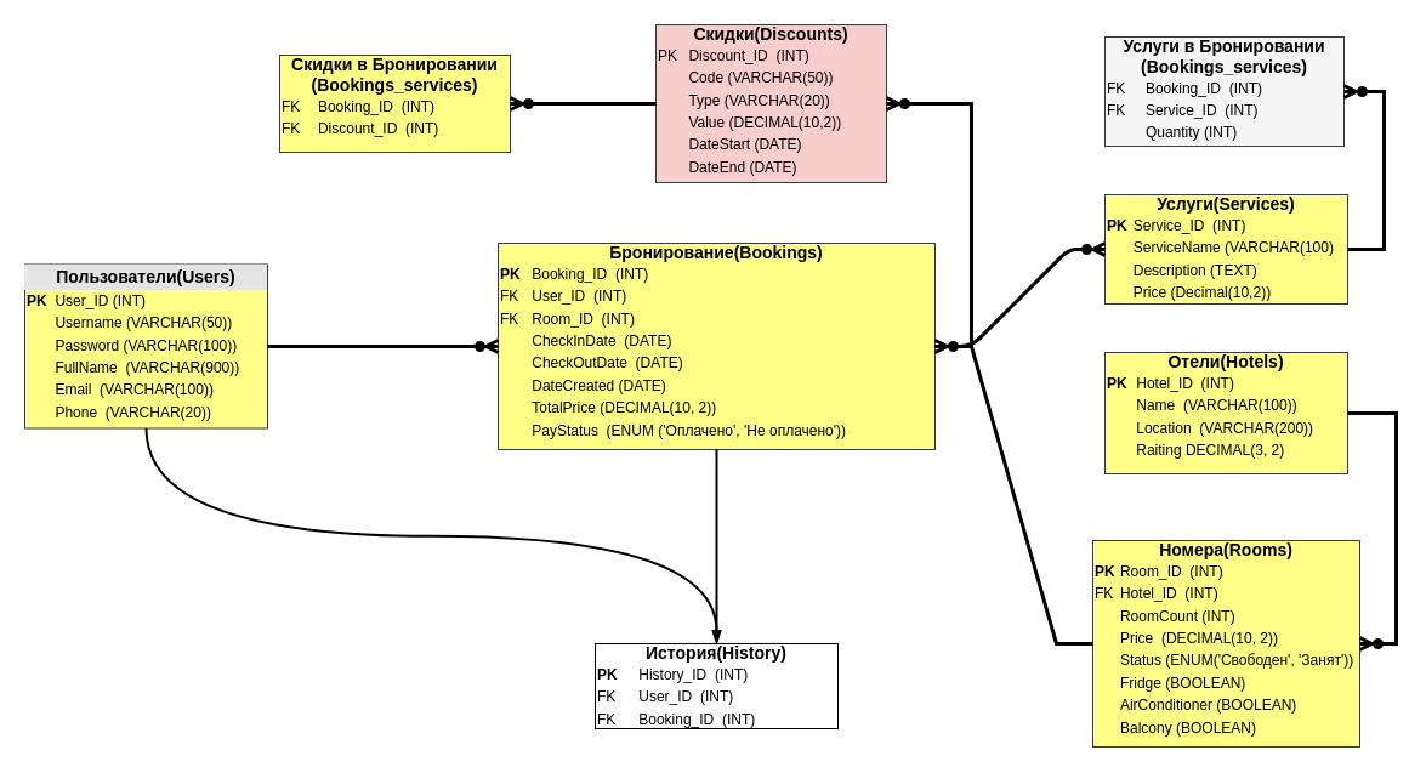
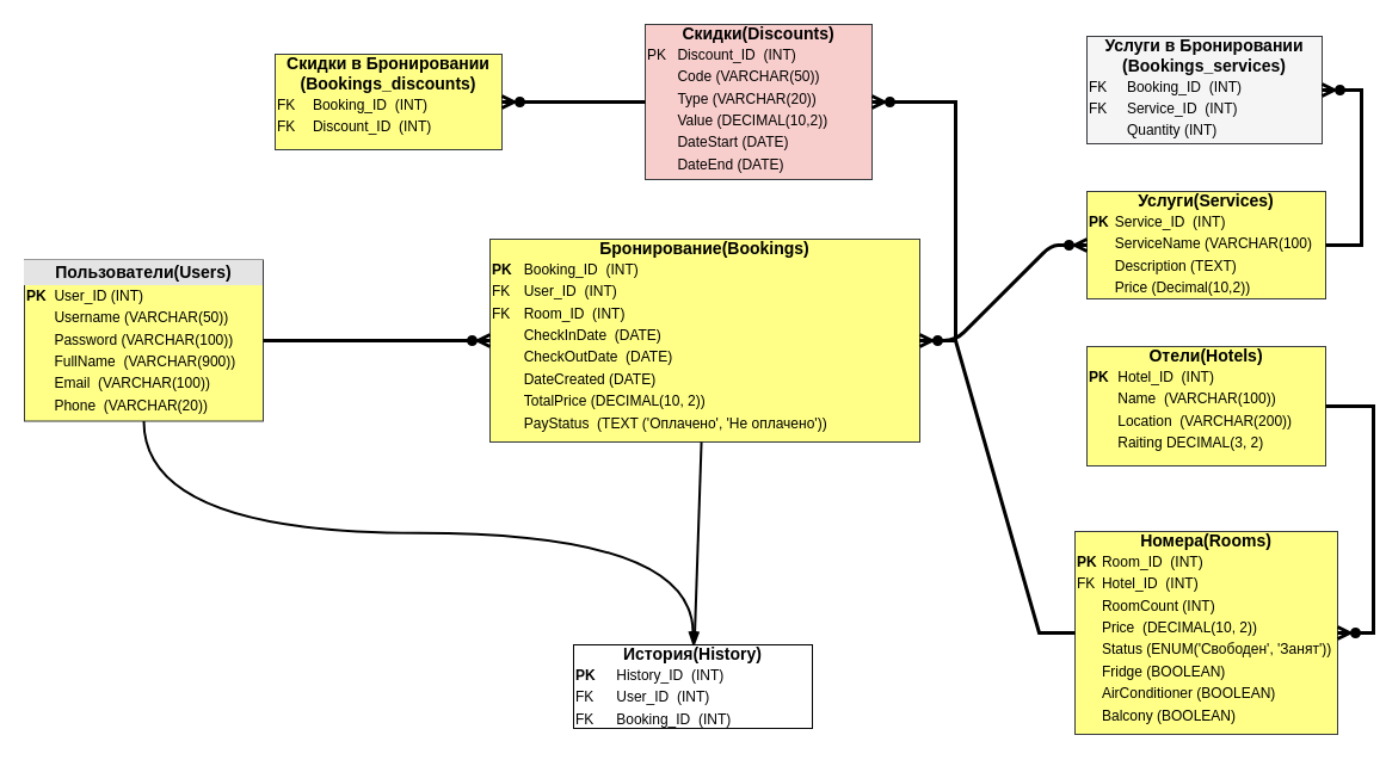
- <mxCell id="15" value="&lt;div align=&quot;center&quot;&gt;&lt;font style=&quot;font-size: 14px;&quot;&gt;&lt;b&gt;Скидки в Бронировании&lt;/b&gt;&lt;/font&gt;&lt;/div&gt;&lt;div align=&quot;center&quot;&gt;&lt;font style=&quot;font-size: 14px;&quot;&gt;&lt;b&gt;(Bookings_services)&lt;/b&gt;&lt;/font&gt;&lt;/div&gt;&lt;table style=&quot;width:100%;font-size:1em;&quot; cellpadding=&quot;2&quot; cellspacing=&quot;0&quot;&gt;&lt;tbody&gt;&lt;tr&gt;&lt;td&gt;FK&lt;/td&gt;&lt;td&gt;Booking_ID&amp;nbsp; (INT)&lt;/td&gt;&lt;/tr&gt;&lt;tr&gt;&lt;td&gt;FK&lt;/td&gt;&lt;td&gt;Discount_ID&amp;nbsp; (INT)&lt;/td&gt;&lt;/tr&gt;&lt;/tbody&gt;&lt;/table&gt;" style="verticalAlign=top;align=left;overflow=fill;html=1;whiteSpace=wrap;fillColor=#ffff88;strokeColor=#36393d;movable=1;resizable=1;rotatable=1;deletable=1;editable=1;locked=0;connectable=1;" vertex="1" parent="1"><mxGeometry x="230" y="45" width="190" height="80" as="geometry" /></mxCell>
+ <mxCell id="15" value="&lt;div align=&quot;center&quot;&gt;&lt;font style=&quot;font-size: 14px;&quot;&gt;&lt;b&gt;Скидки в Бронировании&lt;/b&gt;&lt;/font&gt;&lt;/div&gt;&lt;div align=&quot;center&quot;&gt;&lt;font style=&quot;font-size: 14px;&quot;&gt;&lt;b&gt;(Bookings_discounts)&lt;/b&gt;&lt;/font&gt;&lt;/div&gt;&lt;table style=&quot;width:100%;font-size:1em;&quot; cellpadding=&quot;2&quot; cellspacing=&quot;0&quot;&gt;&lt;tbody&gt;&lt;tr&gt;&lt;td&gt;FK&lt;/td&gt;&lt;td&gt;Booking_ID&amp;nbsp; (INT)&lt;/td&gt;&lt;/tr&gt;&lt;tr&gt;&lt;td&gt;FK&lt;/td&gt;&lt;td&gt;Discount_ID&amp;nbsp; (INT)&lt;/td&gt;&lt;/tr&gt;&lt;/tbody&gt;&lt;/table&gt;" style="verticalAlign=top;align=left;overflow=fill;html=1;whiteSpace=wrap;fillColor=#ffff88;strokeColor=#36393d;movable=1;resizable=1;rotatable=1;deletable=1;editable=1;locked=0;connectable=1;" vertex="1" parent="1"><mxGeometry x="230" y="45" width="190" height="80" as="geometry" /></mxCell>
- <mxCell id="5" value="&lt;div align=&quot;center&quot;&gt;&lt;font style=&quot;font-size: 14px;&quot;&gt;&lt;b&gt;Бронирование(Bookings)&lt;/b&gt;&lt;/font&gt;&lt;/div&gt;&lt;table style=&quot;width:100%;font-size:1em;&quot; cellpadding=&quot;2&quot; cellspacing=&quot;0&quot;&gt;&lt;tbody&gt;&lt;tr&gt;&lt;td&gt;&lt;b&gt;PK&lt;/b&gt;&lt;/td&gt;&lt;td&gt;Booking_ID&amp;nbsp; (INT)&lt;/td&gt;&lt;/tr&gt;&lt;tr&gt;&lt;td&gt;FK&lt;/td&gt;&lt;td&gt;User_ID&amp;nbsp; (INT)&lt;/td&gt;&lt;/tr&gt;&lt;tr&gt;&lt;td&gt;FK&lt;/td&gt;&lt;td&gt;Room_ID&amp;nbsp; (INT)&lt;/td&gt;&lt;/tr&gt;&lt;tr&gt;&lt;td&gt;&lt;br&gt;&lt;/td&gt;&lt;td&gt;CheckInDate&amp;nbsp; (DATE)&lt;/td&gt;&lt;/tr&gt;&lt;tr&gt;&lt;td&gt;&lt;br&gt;&lt;/td&gt;&lt;td&gt;CheckOutDate&amp;nbsp; (DATE)&lt;/td&gt;&lt;/tr&gt;&lt;tr&gt;&lt;td&gt;&lt;br&gt;&lt;/td&gt;&lt;td&gt;DateCreated (DATE)&lt;/td&gt;&lt;/tr&gt;&lt;tr&gt;&lt;td&gt;&lt;br&gt;&lt;/td&gt;&lt;td&gt;TotalPrice (DECIMAL(10, 2))&lt;/td&gt;&lt;/tr&gt;&lt;tr&gt;&lt;td&gt;&lt;br&gt;&lt;/td&gt;&lt;td&gt;PayStatus&amp;nbsp; (ENUM ('Оплачено', 'Не оплачено'))&lt;/td&gt;&lt;/tr&gt;&lt;/tbody&gt;&lt;/table&gt;" style="verticalAlign=top;align=left;overflow=fill;html=1;whiteSpace=wrap;fillColor=#ffff88;strokeColor=#36393d;movable=1;resizable=1;rotatable=1;deletable=1;editable=1;locked=0;connectable=1;" parent="1" vertex="1"><mxGeometry x="410" y="200" width="360" height="170" as="geometry" /></mxCell>
+ <mxCell id="5" value="&lt;div align=&quot;center&quot;&gt;&lt;font style=&quot;font-size: 14px;&quot;&gt;&lt;b&gt;Бронирование(Bookings)&lt;/b&gt;&lt;/font&gt;&lt;/div&gt;&lt;table style=&quot;width:100%;font-size:1em;&quot; cellpadding=&quot;2&quot; cellspacing=&quot;0&quot;&gt;&lt;tbody&gt;&lt;tr&gt;&lt;td&gt;&lt;b&gt;PK&lt;/b&gt;&lt;/td&gt;&lt;td&gt;Booking_ID&amp;nbsp; (INT)&lt;/td&gt;&lt;/tr&gt;&lt;tr&gt;&lt;td&gt;FK&lt;/td&gt;&lt;td&gt;User_ID&amp;nbsp; (INT)&lt;/td&gt;&lt;/tr&gt;&lt;tr&gt;&lt;td&gt;FK&lt;/td&gt;&lt;td&gt;Room_ID&amp;nbsp; (INT)&lt;/td&gt;&lt;/tr&gt;&lt;tr&gt;&lt;td&gt;&lt;br&gt;&lt;/td&gt;&lt;td&gt;CheckInDate&amp;nbsp; (DATE)&lt;/td&gt;&lt;/tr&gt;&lt;tr&gt;&lt;td&gt;&lt;br&gt;&lt;/td&gt;&lt;td&gt;CheckOutDate&amp;nbsp; (DATE)&lt;/td&gt;&lt;/tr&gt;&lt;tr&gt;&lt;td&gt;&lt;br&gt;&lt;/td&gt;&lt;td&gt;DateCreated (DATE)&lt;/td&gt;&lt;/tr&gt;&lt;tr&gt;&lt;td&gt;&lt;br&gt;&lt;/td&gt;&lt;td&gt;TotalPrice (DECIMAL(10, 2))&lt;/td&gt;&lt;/tr&gt;&lt;tr&gt;&lt;td&gt;&lt;br&gt;&lt;/td&gt;&lt;td&gt;PayStatus&amp;nbsp; (TEXT ('Оплачено', 'Не оплачено'))&lt;/td&gt;&lt;/tr&gt;&lt;/tbody&gt;&lt;/table&gt;" style="verticalAlign=top;align=left;overflow=fill;html=1;whiteSpace=wrap;fillColor=#ffff88;strokeColor=#36393d;movable=1;resizable=1;rotatable=1;deletable=1;editable=1;locked=0;connectable=1;" parent="1" vertex="1"><mxGeometry x="410" y="200" width="360" height="170" as="geometry" /></mxCell>
- <mxCell id="6" value="&lt;div align=&quot;center&quot;&gt;&lt;font style=&quot;font-size: 14px;&quot;&gt;&lt;b&gt;История(History)&lt;/b&gt;&lt;/font&gt;&lt;/div&gt;&lt;table style=&quot;width:100%;font-size:1em;&quot; cellpadding=&quot;2&quot; cellspacing=&quot;0&quot;&gt;&lt;tbody&gt;&lt;tr&gt;&lt;td&gt;&lt;b&gt;PK&lt;/b&gt;&lt;/td&gt;&lt;td&gt;History_ID&amp;nbsp; (INT)&lt;/td&gt;&lt;/tr&gt;&lt;tr&gt;&lt;td&gt;FK&lt;/td&gt;&lt;td&gt;User_ID&amp;nbsp; (INT)&lt;/td&gt;&lt;/tr&gt;&lt;tr&gt;&lt;td&gt;FK&lt;/td&gt;&lt;td&gt;Booking_ID&amp;nbsp; (INT)&lt;/td&gt;&lt;/tr&gt;&lt;/tbody&gt;&lt;/table&gt;" style="verticalAlign=top;align=left;overflow=fill;html=1;whiteSpace=wrap;movable=1;resizable=1;rotatable=1;deletable=1;editable=1;locked=0;connectable=1;" parent="1" vertex="1"><mxGeometry x="490" y="530" width="200" height="70" as="geometry" /></mxCell>
+ <mxCell id="6" value="&lt;div align=&quot;center&quot;&gt;&lt;font style=&quot;font-size: 14px;&quot;&gt;&lt;b&gt;История(History)&lt;/b&gt;&lt;/font&gt;&lt;/div&gt;&lt;table style=&quot;width:100%;font-size:1em;&quot; cellpadding=&quot;2&quot; cellspacing=&quot;0&quot;&gt;&lt;tbody&gt;&lt;tr&gt;&lt;td&gt;&lt;b&gt;PK&lt;/b&gt;&lt;/td&gt;&lt;td&gt;History_ID&amp;nbsp; (INT)&lt;/td&gt;&lt;/tr&gt;&lt;tr&gt;&lt;td&gt;FK&lt;/td&gt;&lt;td&gt;User_ID&amp;nbsp; (INT)&lt;/td&gt;&lt;/tr&gt;&lt;tr&gt;&lt;td&gt;FK&lt;/td&gt;&lt;td&gt;Booking_ID&amp;nbsp; (INT)&lt;/td&gt;&lt;/tr&gt;&lt;/tbody&gt;&lt;/table&gt;" style="verticalAlign=top;align=left;overflow=fill;html=1;whiteSpace=wrap;movable=1;resizable=1;rotatable=1;deletable=1;editable=1;locked=0;connectable=1;" parent="1" vertex="1"><mxGeometry x="480" y="540" width="200" height="70" as="geometry" /></mxCell>
